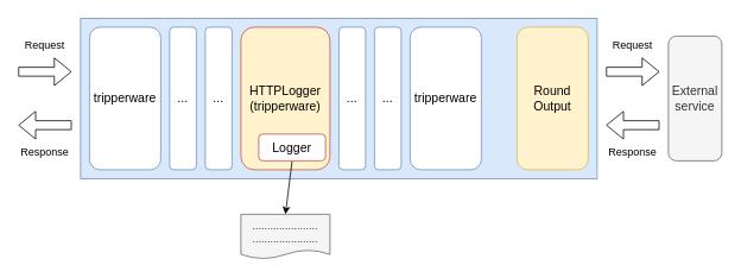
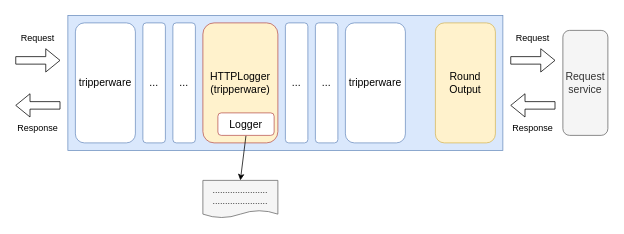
- <mxCell id="22" value="External service" style="rounded=1;whiteSpace=wrap;html=1;fontSize=14;strokeColor=#666666;fillColor=#f5f5f5;fontColor=#333333;" vertex="1" parent="1"><mxGeometry x="750" y="40" width="60" height="140" as="geometry" /></mxCell>
+ <mxCell id="22" value="Request service" style="rounded=1;whiteSpace=wrap;html=1;fontSize=14;strokeColor=#666666;fillColor=#f5f5f5;fontColor=#333333;" vertex="1" parent="1"><mxGeometry x="750" y="40" width="60" height="140" as="geometry" /></mxCell>
